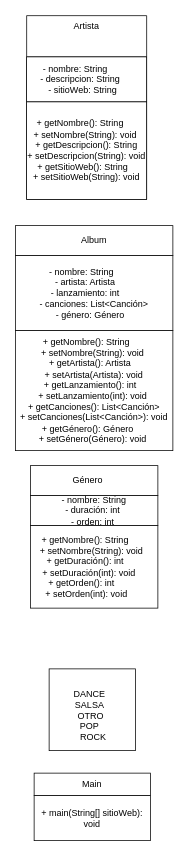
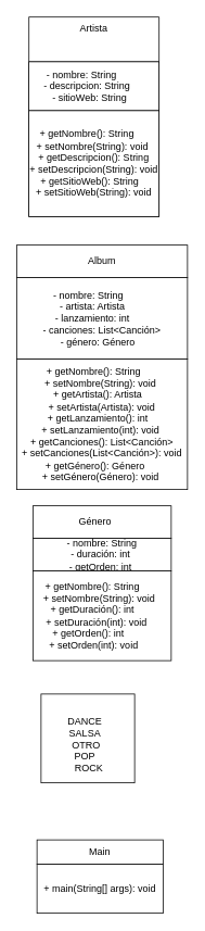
- <mxCell id="9" value="- nombre: String&lt;div&gt;- duración: int&amp;nbsp;&lt;/div&gt;&lt;div&gt;- orden: int&amp;nbsp;&lt;/div&gt;" style="rounded=0;whiteSpace=wrap;html=1;" vertex="1" parent="1"><mxGeometry x="40" y="660" width="170" height="40" as="geometry" /></mxCell>
+ <mxCell id="9" value="- nombre: String&lt;div&gt;- duración: int&amp;nbsp;&lt;/div&gt;&lt;div&gt;- getOrden: int&amp;nbsp;&lt;/div&gt;" style="rounded=0;whiteSpace=wrap;html=1;" vertex="1" parent="1"><mxGeometry x="40" y="660" width="170" height="40" as="geometry" /></mxCell>
- <mxCell id="11" value="&lt;div&gt;&lt;span style=&quot;background-color: transparent; color: light-dark(rgb(0, 0, 0), rgb(255, 255, 255));&quot;&gt;&amp;nbsp; &amp;nbsp; &amp;nbsp; &amp;nbsp; &amp;nbsp; &amp;nbsp; &amp;nbsp; &amp;nbsp; &amp;nbsp; &amp;nbsp; &amp;nbsp; &amp;nbsp;&amp;nbsp;&lt;/span&gt;&lt;/div&gt;&lt;div&gt;&amp;nbsp; &amp;nbsp;DANCE&amp;nbsp; &amp;nbsp; &amp;nbsp;&lt;/div&gt;&lt;div&gt;&lt;span style=&quot;background-color: transparent; color: light-dark(rgb(0, 0, 0), rgb(255, 255, 255));&quot;&gt;&amp;nbsp; &amp;nbsp; &amp;nbsp; &amp;nbsp; &amp;nbsp;SALSA&amp;nbsp; &amp;nbsp; &amp;nbsp; &amp;nbsp; &amp;nbsp; &amp;nbsp; &lt;/span&gt;&lt;span style=&quot;background-color: transparent; color: light-dark(rgb(0, 0, 0), rgb(255, 255, 255));&quot;&gt;&amp;nbsp;OTRO&amp;nbsp;&amp;nbsp;&lt;/span&gt;&lt;/div&gt;&lt;div&gt;&lt;span style=&quot;background-color: transparent; color: light-dark(rgb(0, 0, 0), rgb(255, 255, 255));&quot;&gt;&amp;nbsp; &amp;nbsp; &amp;nbsp; &amp;nbsp; &amp;nbsp; &amp;nbsp;POP&amp;nbsp; &amp;nbsp; &amp;nbsp; &amp;nbsp; &amp;nbsp; &amp;nbsp; &amp;nbsp; &amp;nbsp;&lt;/span&gt;&lt;span style=&quot;background-color: transparent; color: light-dark(rgb(0, 0, 0), rgb(255, 255, 255));&quot;&gt;&amp;nbsp;ROCK&lt;/span&gt;&lt;span style=&quot;background-color: transparent; color: light-dark(rgb(0, 0, 0), rgb(255, 255, 255));&quot;&gt;&amp;nbsp;&lt;/span&gt;&lt;/div&gt;" style="rounded=0;whiteSpace=wrap;html=1;" vertex="1" parent="1"><mxGeometry x="65" y="891" width="115" height="109" as="geometry" /></mxCell>
+ <mxCell id="11" value="&lt;div&gt;&lt;span style=&quot;background-color: transparent; color: light-dark(rgb(0, 0, 0), rgb(255, 255, 255));&quot;&gt;&amp;nbsp; &amp;nbsp; &amp;nbsp; &amp;nbsp; &amp;nbsp; &amp;nbsp; &amp;nbsp; &amp;nbsp; &amp;nbsp; &amp;nbsp; &amp;nbsp; &amp;nbsp;&amp;nbsp;&lt;/span&gt;&lt;/div&gt;&lt;div&gt;&amp;nbsp; &amp;nbsp;DANCE&amp;nbsp; &amp;nbsp; &amp;nbsp;&lt;/div&gt;&lt;div&gt;&lt;span style=&quot;background-color: transparent; color: light-dark(rgb(0, 0, 0), rgb(255, 255, 255));&quot;&gt;&amp;nbsp; &amp;nbsp; &amp;nbsp; &amp;nbsp; &amp;nbsp;SALSA&amp;nbsp; &amp;nbsp; &amp;nbsp; &amp;nbsp; &amp;nbsp; &amp;nbsp; &lt;/span&gt;&lt;span style=&quot;background-color: transparent; color: light-dark(rgb(0, 0, 0), rgb(255, 255, 255));&quot;&gt;&amp;nbsp;OTRO&amp;nbsp;&amp;nbsp;&lt;/span&gt;&lt;/div&gt;&lt;div&gt;&lt;span style=&quot;background-color: transparent; color: light-dark(rgb(0, 0, 0), rgb(255, 255, 255));&quot;&gt;&amp;nbsp; &amp;nbsp; &amp;nbsp; &amp;nbsp; &amp;nbsp; &amp;nbsp;POP&amp;nbsp; &amp;nbsp; &amp;nbsp; &amp;nbsp; &amp;nbsp; &amp;nbsp; &amp;nbsp; &amp;nbsp;&lt;/span&gt;&lt;span style=&quot;background-color: transparent; color: light-dark(rgb(0, 0, 0), rgb(255, 255, 255));&quot;&gt;&amp;nbsp;ROCK&lt;/span&gt;&lt;span style=&quot;background-color: transparent; color: light-dark(rgb(0, 0, 0), rgb(255, 255, 255));&quot;&gt;&amp;nbsp;&lt;/span&gt;&lt;/div&gt;" style="rounded=0;whiteSpace=wrap;html=1;" vertex="1" parent="1"><mxGeometry x="50" y="851" width="115" height="109" as="geometry" /></mxCell>
- <mxCell id="13" value="+ main(String[] sitioWeb): void" style="rounded=0;whiteSpace=wrap;html=1;" vertex="1" parent="1"><mxGeometry x="45" y="1060" width="155" height="60" as="geometry" /></mxCell>
+ <mxCell id="13" value="+ main(String[] args): void" style="rounded=0;whiteSpace=wrap;html=1;" vertex="1" parent="1"><mxGeometry x="45" y="1060" width="155" height="60" as="geometry" /></mxCell>
